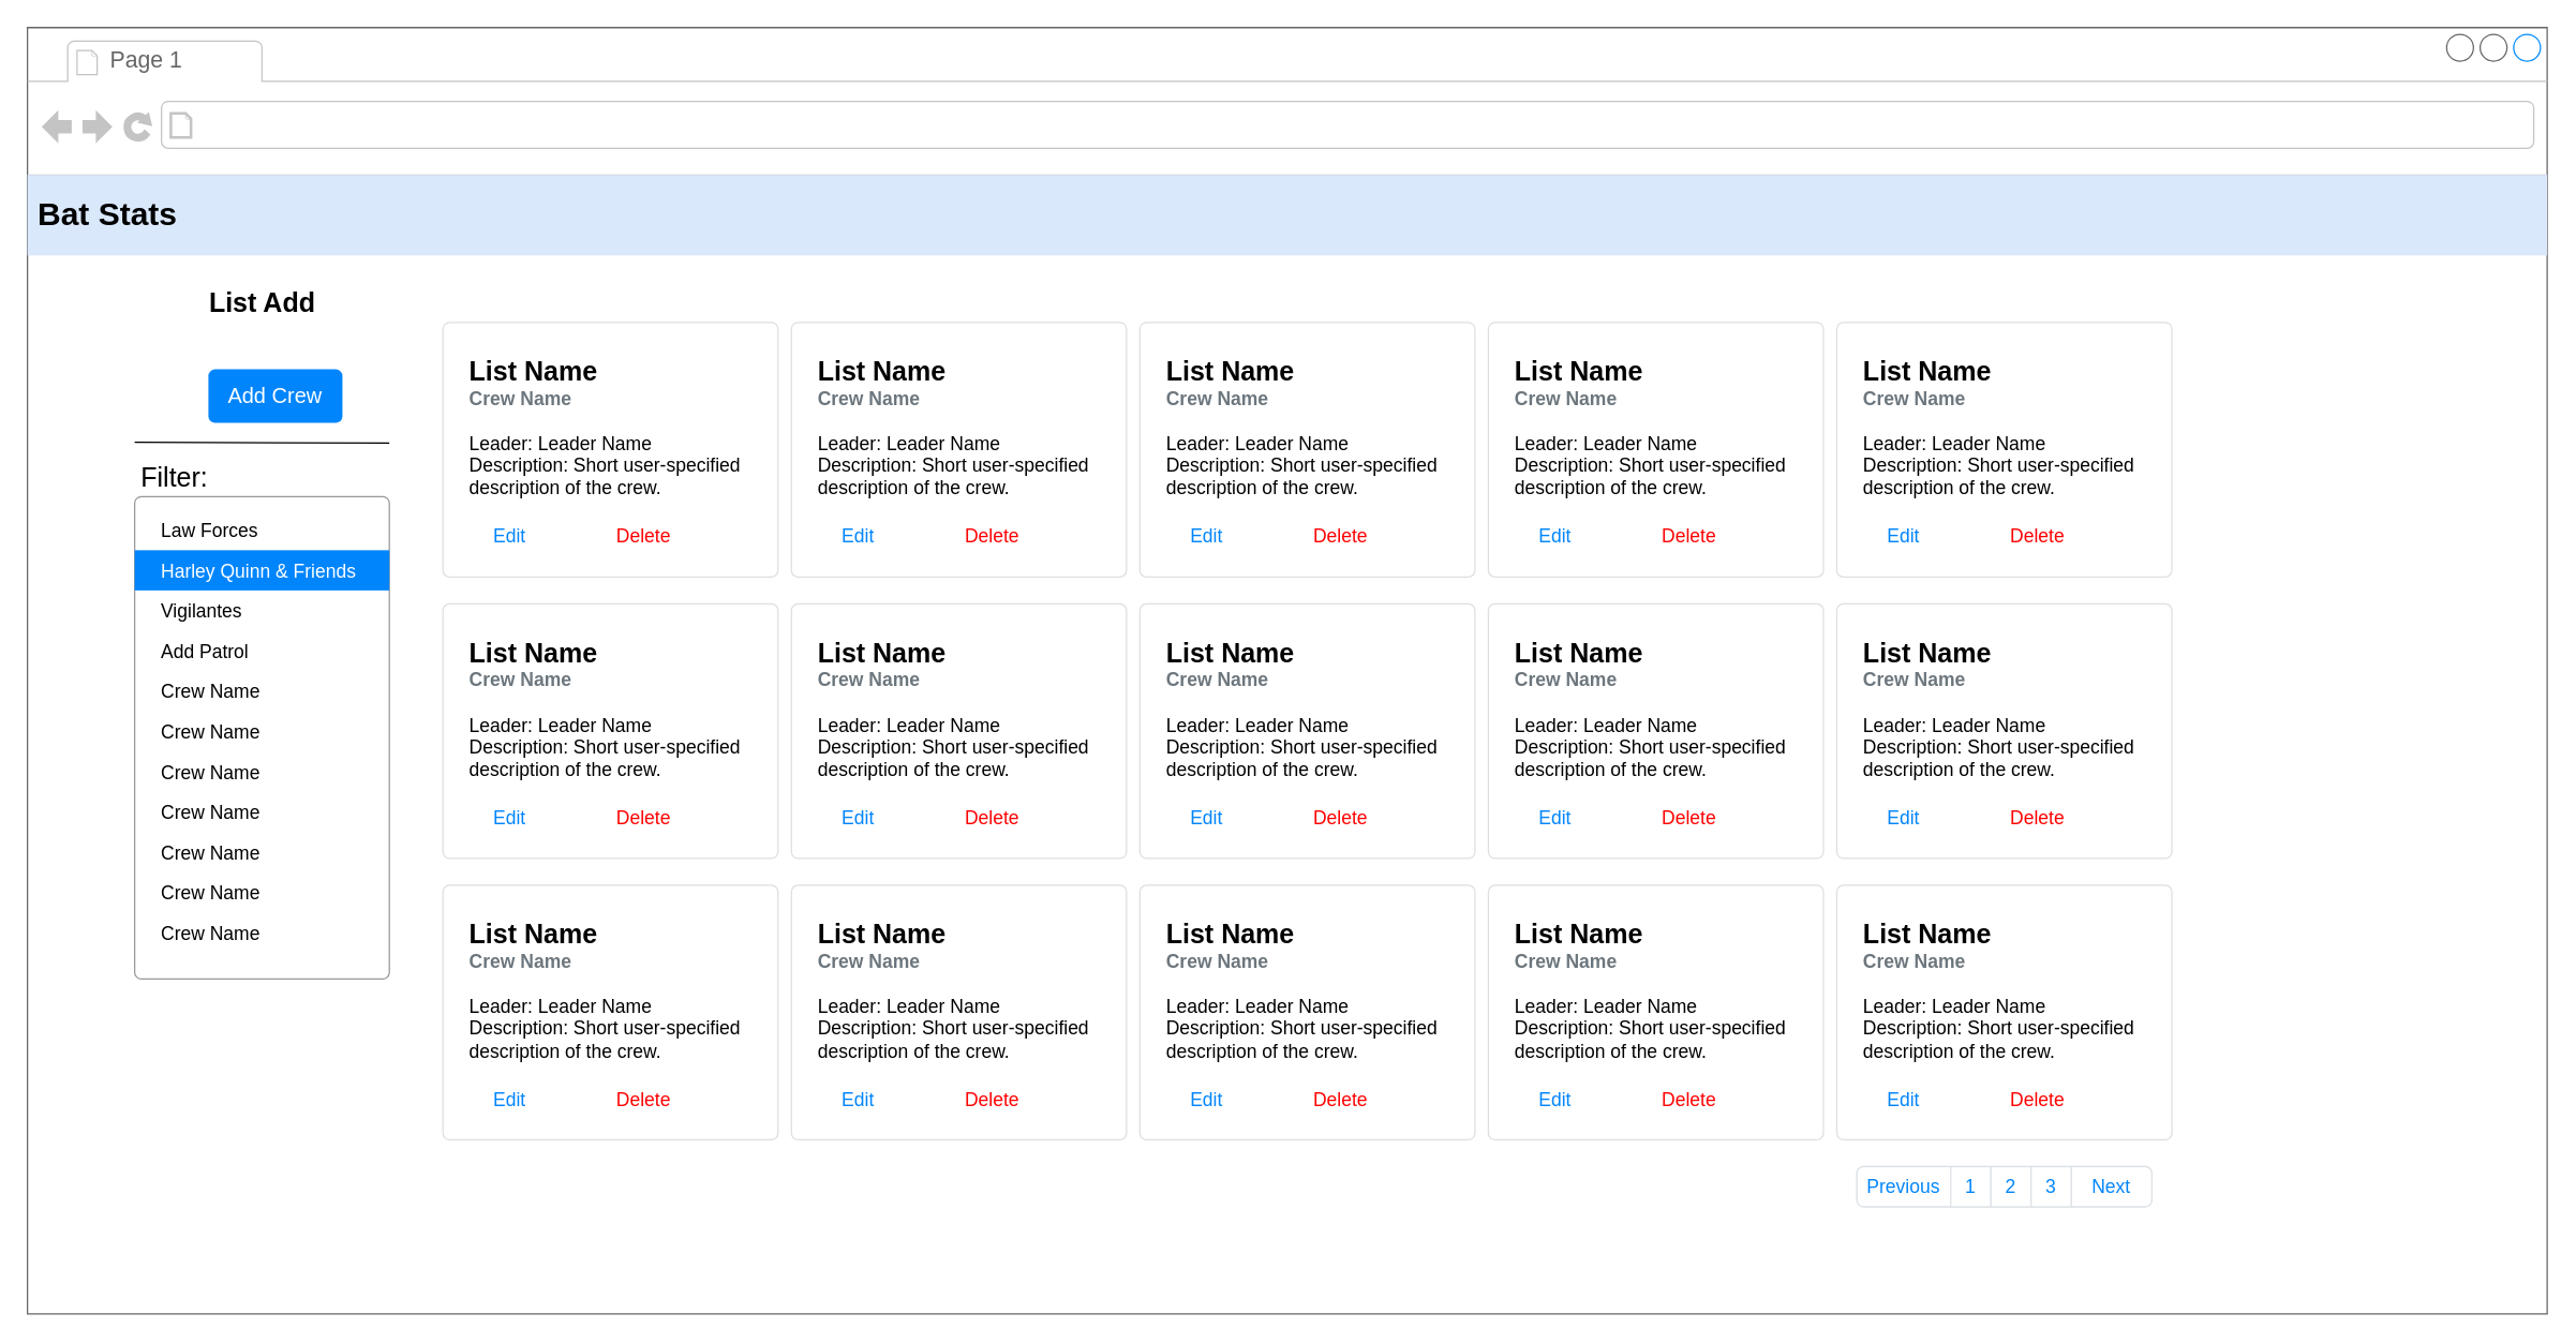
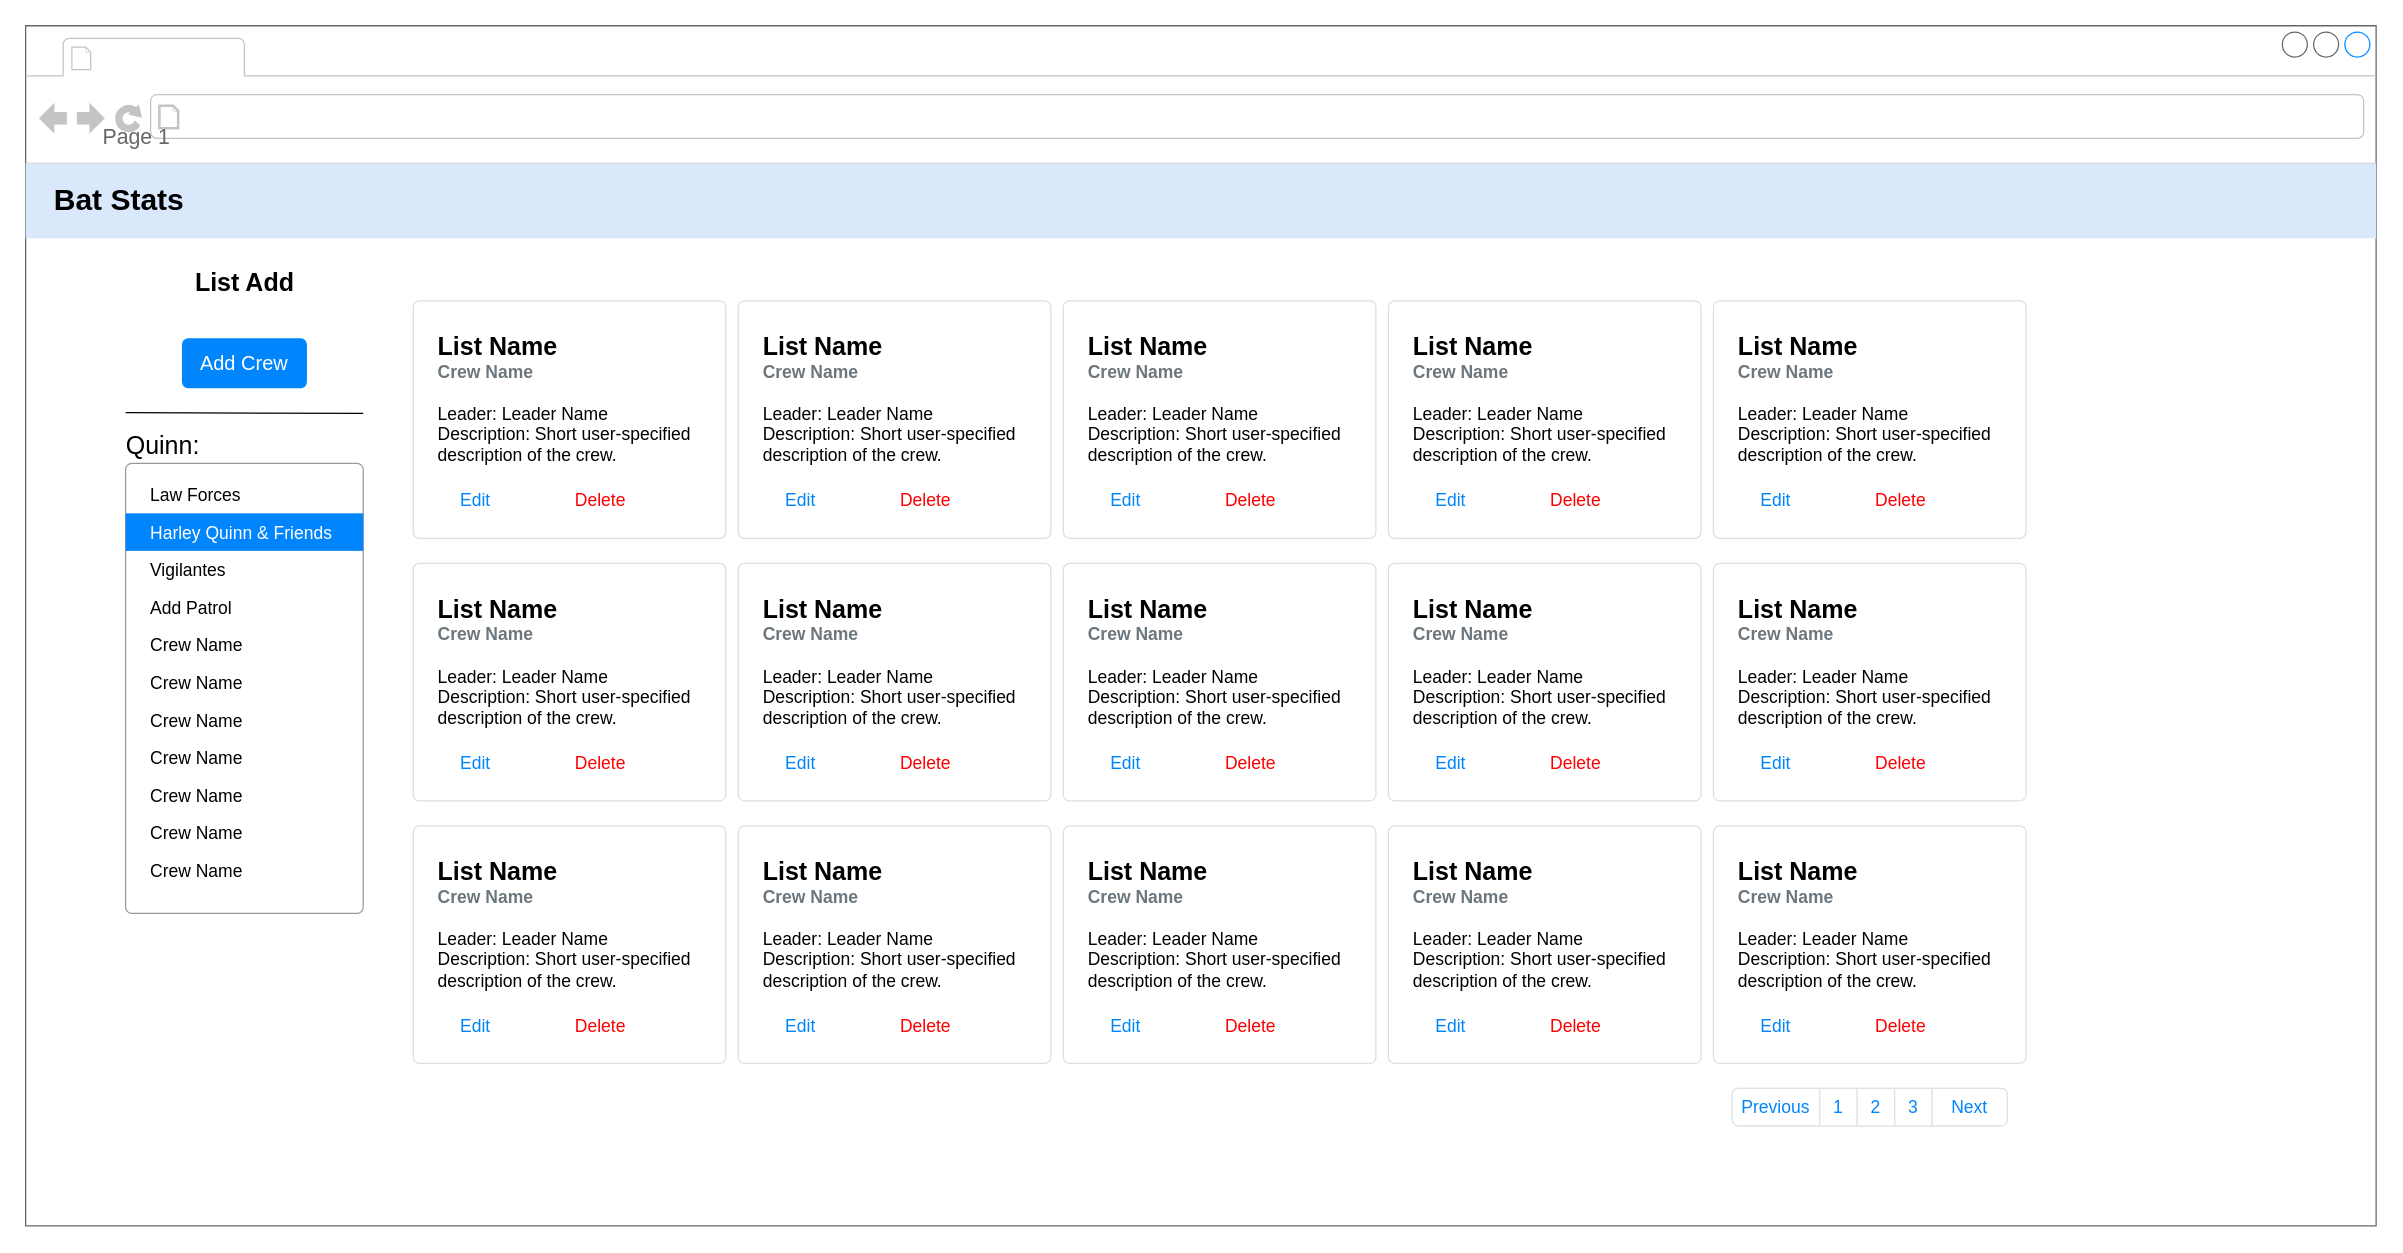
- <mxCell id="3" value="Page 1" style="strokeWidth=1;shadow=0;dashed=0;align=center;html=1;shape=mxgraph.mockup.containers.anchor;fontSize=17;fontColor=#666666;align=left;whiteSpace=wrap;" vertex="1" parent="2"><mxGeometry x="60" y="12" width="110" height="26" as="geometry" /></mxCell>
+ <mxCell id="3" value="Page 1" style="strokeWidth=1;shadow=0;dashed=0;align=center;html=1;shape=mxgraph.mockup.containers.anchor;fontSize=17;fontColor=#666666;align=left;whiteSpace=wrap;" vertex="1" parent="2"><mxGeometry x="60" y="77" width="110" height="26" as="geometry" /></mxCell>
- <mxCell id="65" value="&lt;font style=&quot;font-size: 24px;&quot;&gt;&lt;b&gt;Bat Stats&lt;/b&gt;&lt;br&gt;&lt;/font&gt;" style="text;html=1;strokeColor=none;fillColor=none;align=center;verticalAlign=middle;whiteSpace=wrap;rounded=0;" vertex="1" parent="1"><mxGeometry x="25" y="145" width="110" height="30" as="geometry" /></mxCell>
+ <mxCell id="65" value="&lt;font style=&quot;font-size: 24px;&quot;&gt;&lt;b&gt;Bat Stats&lt;/b&gt;&lt;br&gt;&lt;/font&gt;" style="text;html=1;strokeColor=none;fillColor=none;align=center;verticalAlign=middle;whiteSpace=wrap;rounded=0;" vertex="1" parent="1"><mxGeometry x="40" y="145" width="110" height="30" as="geometry" /></mxCell>
- <mxCell id="49" value="Add Crew" style="html=1;shadow=0;dashed=0;shape=mxgraph.bootstrap.rrect;rSize=5;strokeColor=none;strokeWidth=1;fillColor=#0085FC;fontColor=#FFFFFF;whiteSpace=wrap;align=center;verticalAlign=middle;spacingLeft=0;fontStyle=0;fontSize=16;spacing=5;" vertex="1" parent="1"><mxGeometry x="155" y="275" width="100" height="40" as="geometry" /></mxCell>
+ <mxCell id="49" value="Add Crew" style="html=1;shadow=0;dashed=0;shape=mxgraph.bootstrap.rrect;rSize=5;strokeColor=none;strokeWidth=1;fillColor=#0085FC;fontColor=#FFFFFF;whiteSpace=wrap;align=center;verticalAlign=middle;spacingLeft=0;fontStyle=0;fontSize=16;spacing=5;" vertex="1" parent="1"><mxGeometry x="145" y="270" width="100" height="40" as="geometry" /></mxCell>
- <mxCell id="50" value="&lt;font style=&quot;font-size: 20px;&quot;&gt;Filter:&lt;/font&gt;" style="text;html=1;strokeColor=none;fillColor=none;align=center;verticalAlign=middle;whiteSpace=wrap;rounded=0;" vertex="1" parent="1"><mxGeometry x="100" y="340" width="60" height="30" as="geometry" /></mxCell>
+ <mxCell id="50" value="&lt;font style=&quot;font-size: 20px;&quot;&gt;Quinn:&lt;/font&gt;" style="text;html=1;strokeColor=none;fillColor=none;align=center;verticalAlign=middle;whiteSpace=wrap;rounded=0;" vertex="1" parent="1"><mxGeometry x="100" y="340" width="60" height="30" as="geometry" /></mxCell>
